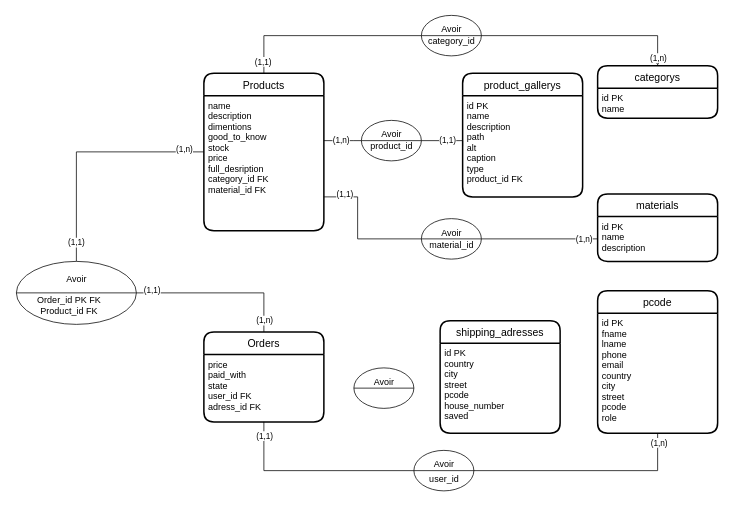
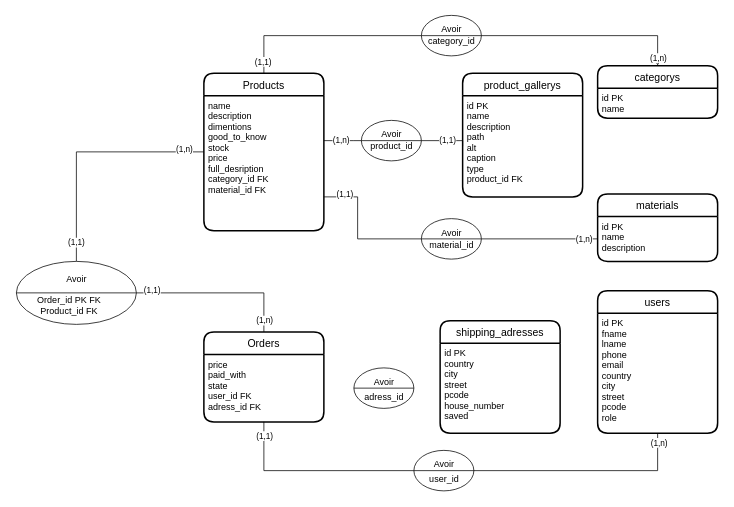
- <mxCell id="19" value="pcode" style="swimlane;childLayout=stackLayout;horizontal=1;startSize=30;horizontalStack=0;rounded=1;fontSize=14;fontStyle=0;strokeWidth=2;resizeParent=0;resizeLast=1;shadow=0;dashed=0;align=center;" parent="1" vertex="1"><mxGeometry x="796" y="387" width="160" height="190" as="geometry" /></mxCell>
+ <mxCell id="19" value="users" style="swimlane;childLayout=stackLayout;horizontal=1;startSize=30;horizontalStack=0;rounded=1;fontSize=14;fontStyle=0;strokeWidth=2;resizeParent=0;resizeLast=1;shadow=0;dashed=0;align=center;" parent="1" vertex="1"><mxGeometry x="796" y="387" width="160" height="190" as="geometry" /></mxCell>
+ <mxCell id="52" value="adress_id" style="text;html=1;align=center;verticalAlign=middle;resizable=0;points=[];autosize=1;" vertex="1" parent="49"><mxGeometry x="5" y="29" width="70" height="20" as="geometry" /></mxCell>
